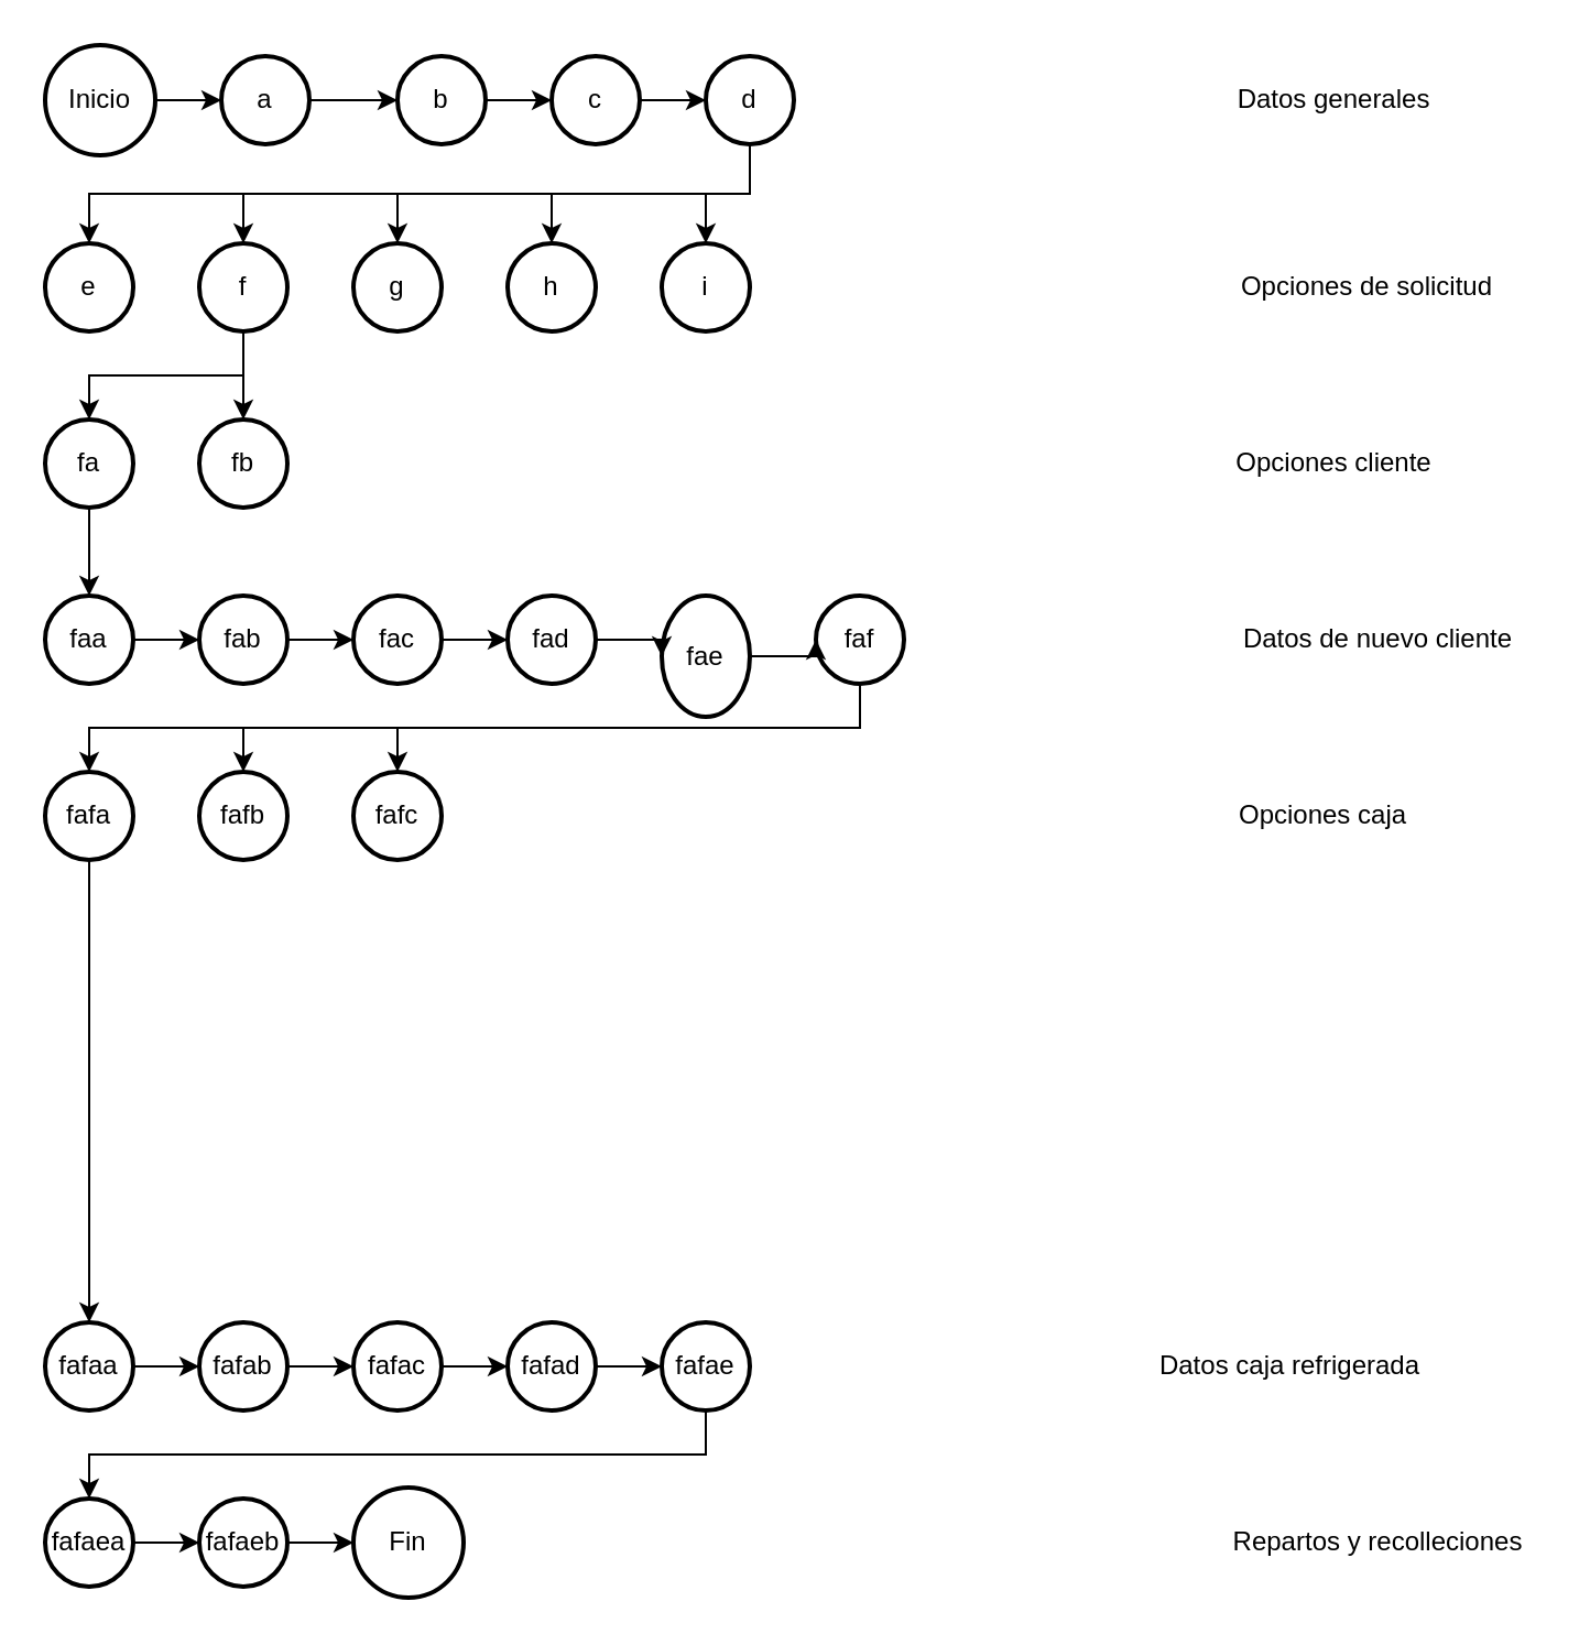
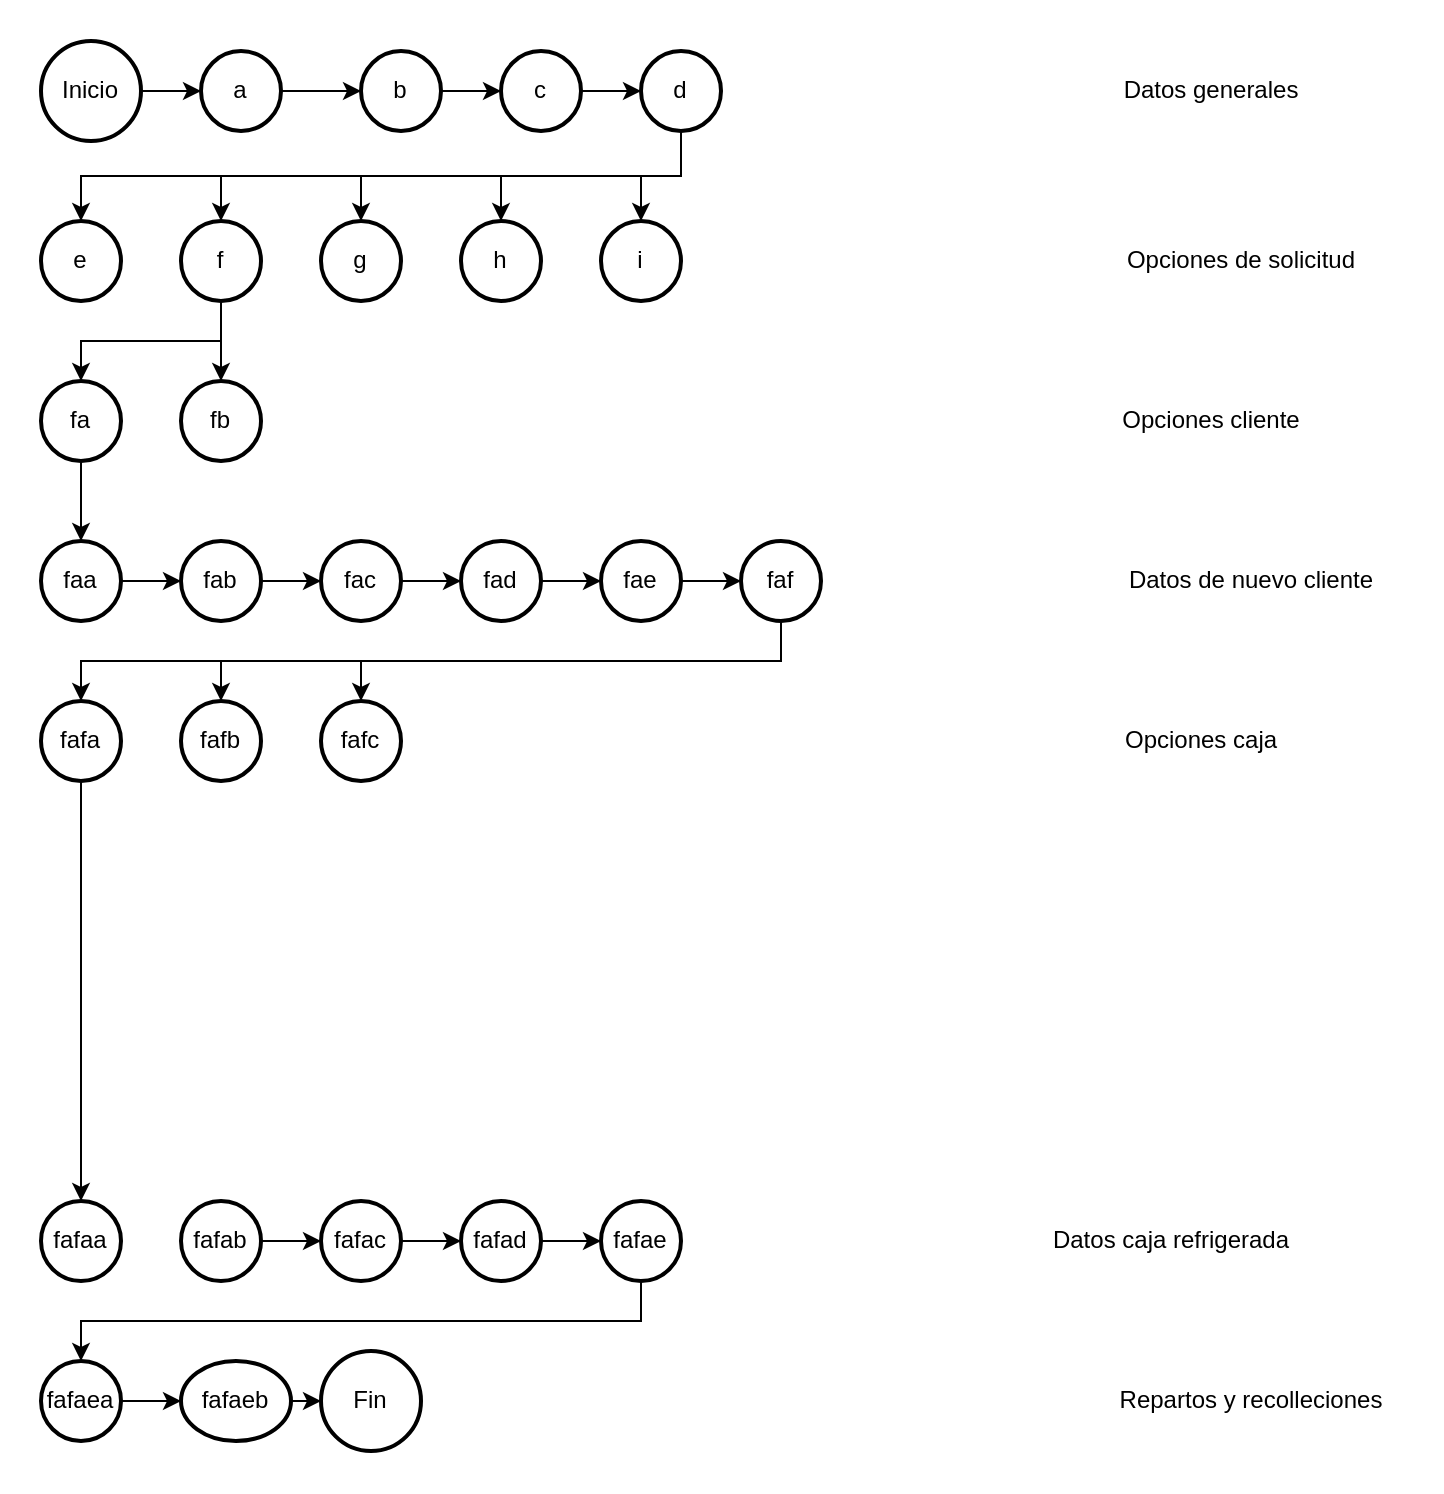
- <mxCell id="32" value="fae" style="strokeWidth=2;html=1;shape=mxgraph.flowchart.start_2;whiteSpace=wrap;" vertex="1" parent="1"><mxGeometry x="300" y="270" width="40" height="55" as="geometry" /></mxCell>
+ <mxCell id="32" value="fae" style="strokeWidth=2;html=1;shape=mxgraph.flowchart.start_2;whiteSpace=wrap;" vertex="1" parent="1"><mxGeometry x="300" y="270" width="40" height="40" as="geometry" /></mxCell>
- <mxCell id="54" style="edgeStyle=orthogonalEdgeStyle;rounded=0;orthogonalLoop=1;jettySize=auto;html=1;exitX=1;exitY=0.5;exitDx=0;exitDy=0;exitPerimeter=0;entryX=0;entryY=0.5;entryDx=0;entryDy=0;entryPerimeter=0;" edge="1" parent="1" source="47" target="48"><mxGeometry relative="1" as="geometry" /></mxCell>
- <mxCell id="59" value="fafaeb" style="strokeWidth=2;html=1;shape=mxgraph.flowchart.start_2;whiteSpace=wrap;" vertex="1" parent="1"><mxGeometry x="90" y="680" width="40" height="40" as="geometry" /></mxCell>
+ <mxCell id="59" value="fafaeb" style="strokeWidth=2;html=1;shape=mxgraph.flowchart.start_2;whiteSpace=wrap;" vertex="1" parent="1"><mxGeometry x="90" y="680" width="55" height="40" as="geometry" /></mxCell>
